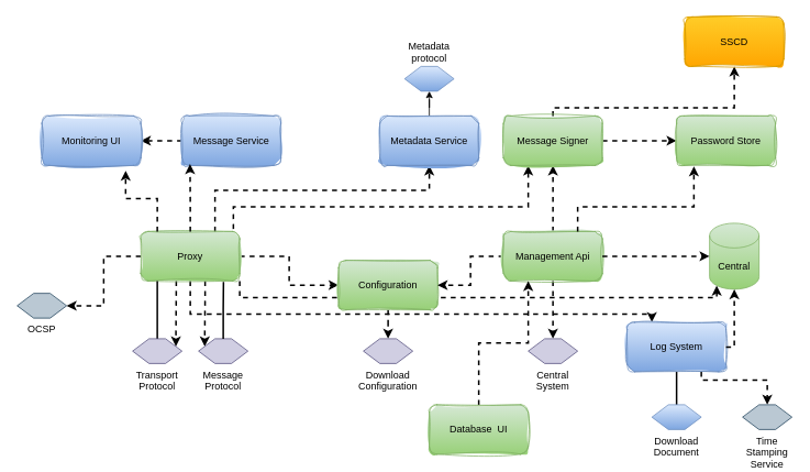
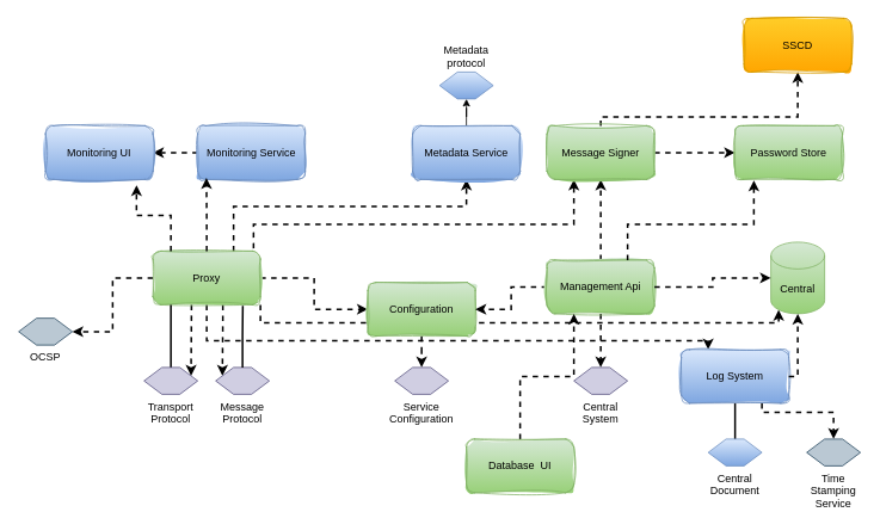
- <mxCell id="43" value="Message Service" style="rounded=1;whiteSpace=wrap;html=1;fillColor=#dae8fc;strokeColor=#6c8ebf;sketch=1;curveFitting=1;jiggle=2;gradientColor=#7ea6e0;" vertex="1" parent="1"><mxGeometry x="220" y="140" width="120" height="60" as="geometry" /></mxCell>
+ <mxCell id="43" value="Monitoring Service" style="rounded=1;whiteSpace=wrap;html=1;fillColor=#dae8fc;strokeColor=#6c8ebf;sketch=1;curveFitting=1;jiggle=2;gradientColor=#7ea6e0;" vertex="1" parent="1"><mxGeometry x="220" y="140" width="120" height="60" as="geometry" /></mxCell>
- <mxCell id="22" value="Management Api" style="rounded=1;whiteSpace=wrap;html=1;fillColor=#d5e8d4;strokeColor=#82b366;sketch=1;curveFitting=1;jiggle=2;gradientColor=#97d077;" vertex="1" parent="1"><mxGeometry x="610" y="280" width="120" height="60" as="geometry" /></mxCell>
+ <mxCell id="22" value="Management Api" style="rounded=1;whiteSpace=wrap;html=1;fillColor=#d5e8d4;strokeColor=#82b366;sketch=1;curveFitting=1;jiggle=2;gradientColor=#97d077;" vertex="1" parent="1"><mxGeometry x="610" y="290" width="120" height="60" as="geometry" /></mxCell>
- <mxCell id="18" value="Download Configuration" style="shape=hexagon;perimeter=hexagonPerimeter2;whiteSpace=wrap;html=1;fixedSize=1;fillColor=#d0cee2;strokeColor=#56517e;rounded=0;labelPosition=center;verticalLabelPosition=bottom;align=center;verticalAlign=top;" vertex="1" parent="1"><mxGeometry x="440" y="410" width="60" height="30" as="geometry" /></mxCell>
+ <mxCell id="18" value="Service Configuration" style="shape=hexagon;perimeter=hexagonPerimeter2;whiteSpace=wrap;html=1;fixedSize=1;fillColor=#d0cee2;strokeColor=#56517e;rounded=0;labelPosition=center;verticalLabelPosition=bottom;align=center;verticalAlign=top;" vertex="1" parent="1"><mxGeometry x="440" y="410" width="60" height="30" as="geometry" /></mxCell>
- <mxCell id="30" value="Download Document" style="shape=hexagon;perimeter=hexagonPerimeter2;whiteSpace=wrap;html=1;fixedSize=1;fillColor=#dae8fc;strokeColor=#6c8ebf;rounded=0;labelPosition=center;verticalLabelPosition=bottom;align=center;verticalAlign=top;gradientColor=#7ea6e0;" vertex="1" parent="1"><mxGeometry x="790" y="490" width="60" height="30" as="geometry" /></mxCell>
+ <mxCell id="30" value="Central Document" style="shape=hexagon;perimeter=hexagonPerimeter2;whiteSpace=wrap;html=1;fixedSize=1;fillColor=#dae8fc;strokeColor=#6c8ebf;rounded=0;labelPosition=center;verticalLabelPosition=bottom;align=center;verticalAlign=top;gradientColor=#7ea6e0;" vertex="1" parent="1"><mxGeometry x="790" y="490" width="60" height="30" as="geometry" /></mxCell>
